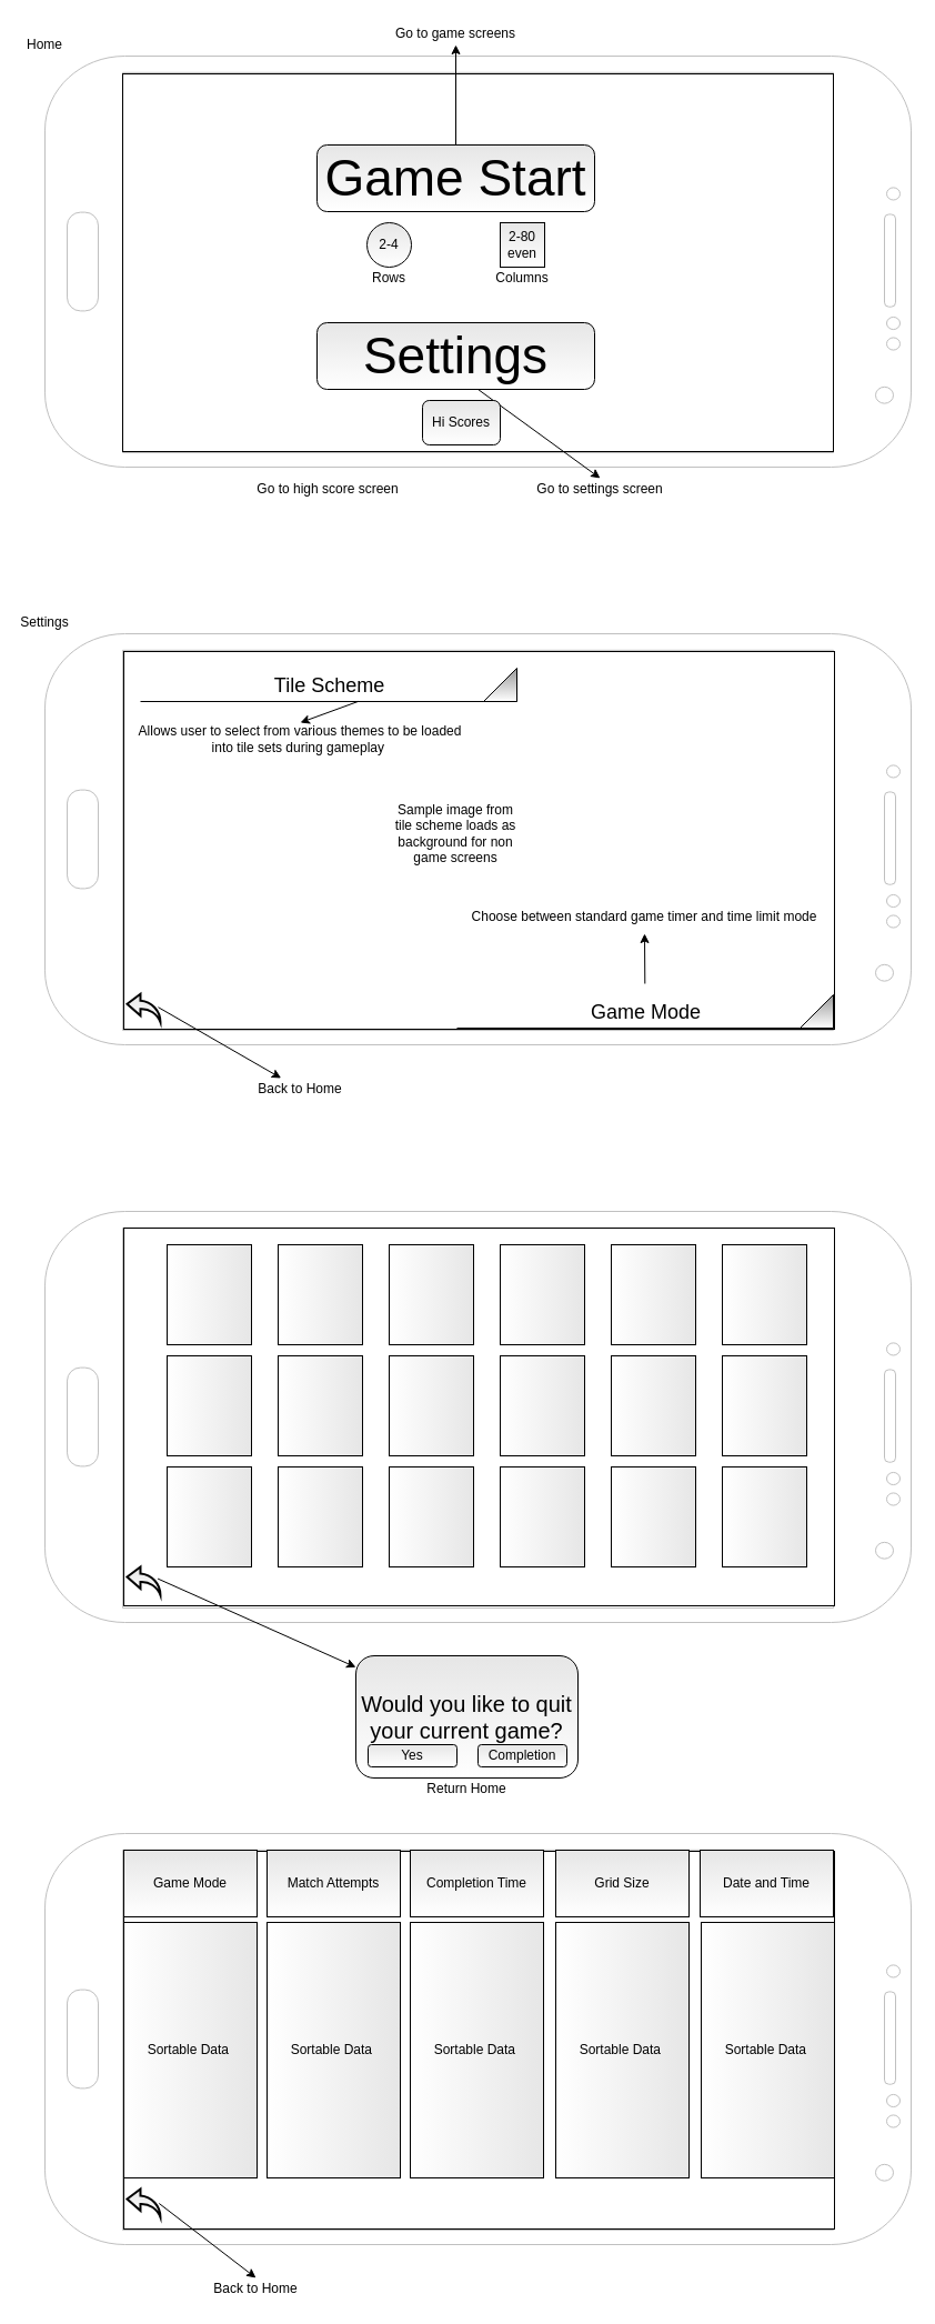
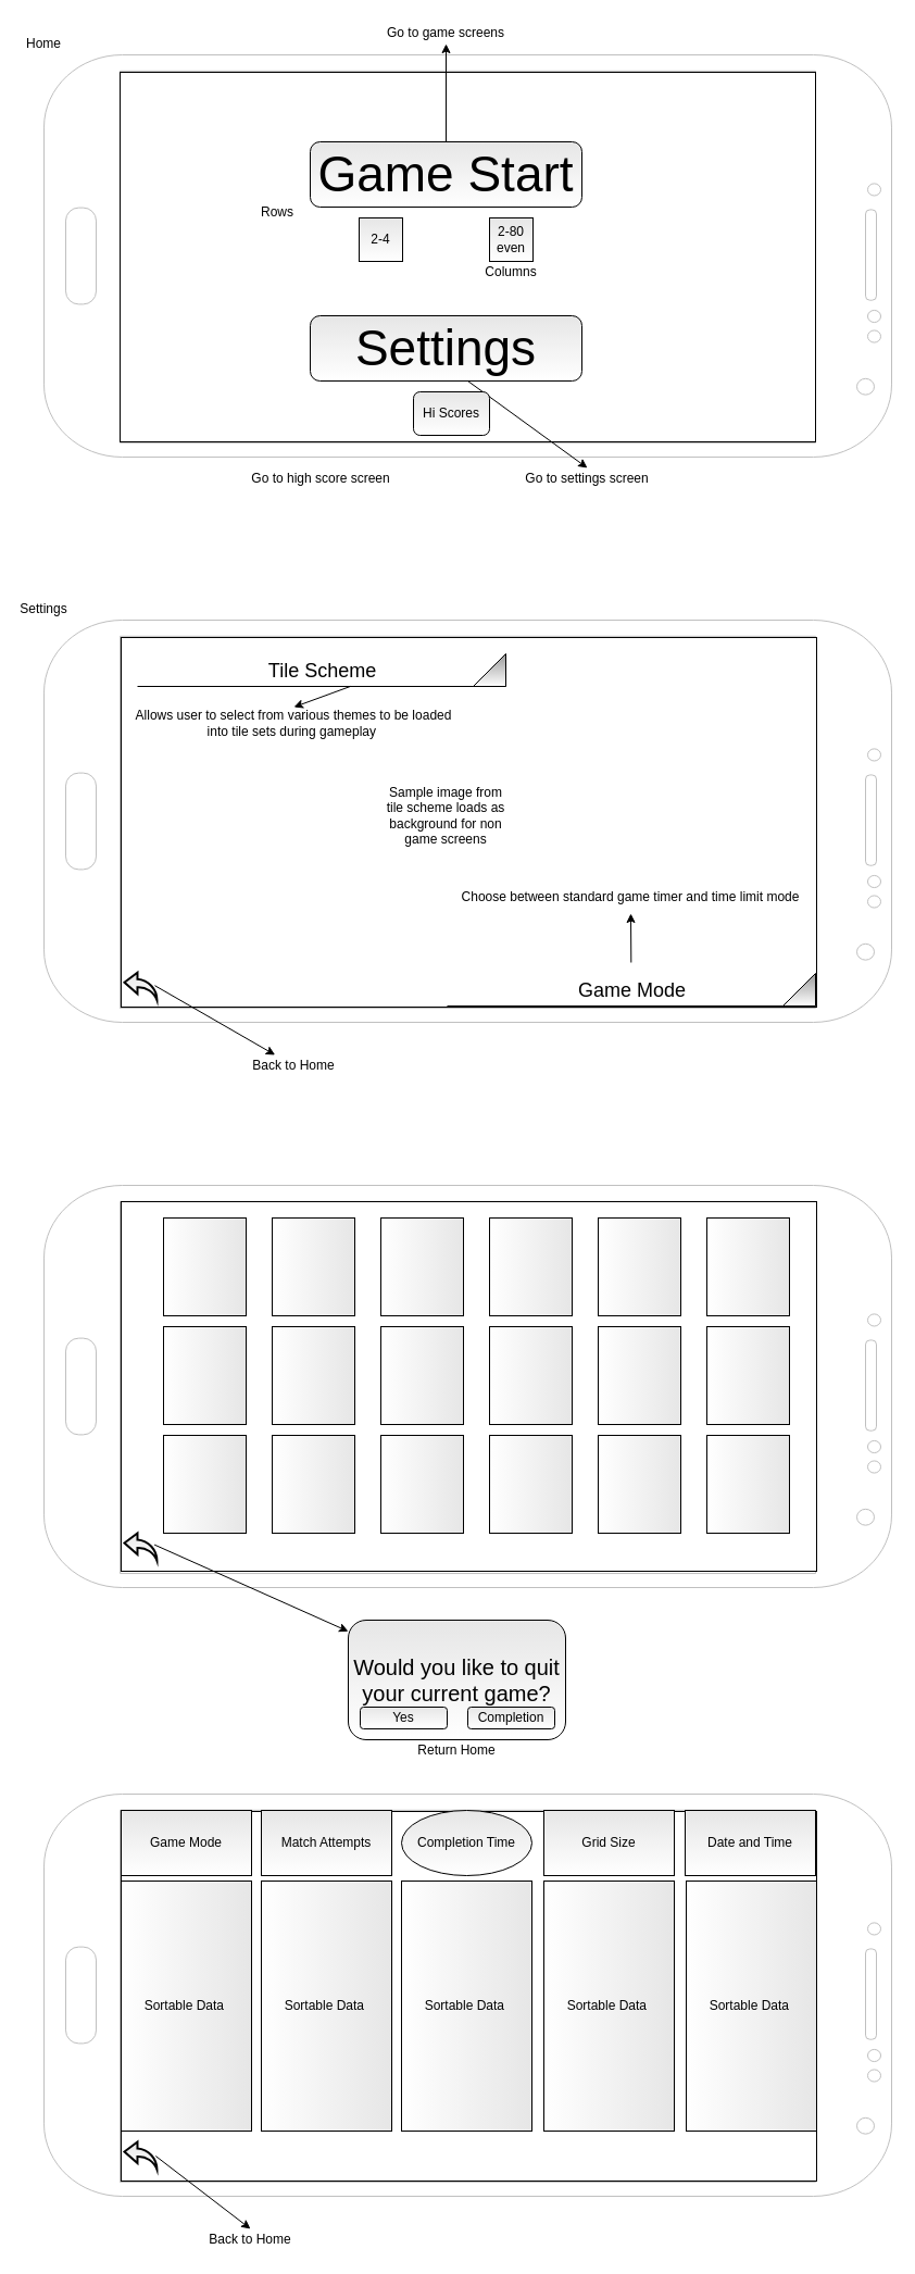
- <mxCell id="23" value="2-4" style="ellipse;whiteSpace=wrap;html=1;aspect=fixed;shadow=0;sketch=0;fontColor=#000000;strokeColor=#000000;fillColor=#E6E6E6;gradientColor=#ffffff;" parent="1" vertex="1"><mxGeometry x="330" y="200" width="40" height="40" as="geometry" /></mxCell>
+ <mxCell id="23" value="2-4" style="whiteSpace=wrap;html=1;aspect=fixed;shadow=0;sketch=0;fontColor=#000000;strokeColor=#000000;fillColor=#E6E6E6;gradientColor=#ffffff;" parent="1" vertex="1"><mxGeometry x="330" y="200" width="40" height="40" as="geometry" /></mxCell>
- <mxCell id="25" value="Rows" style="text;html=1;strokeColor=none;fillColor=none;align=center;verticalAlign=middle;whiteSpace=wrap;rounded=0;shadow=0;sketch=0;fontColor=#000000;" parent="1" vertex="1"><mxGeometry x="330" y="240" width="40" height="20" as="geometry" /></mxCell>
+ <mxCell id="25" value="Rows" style="text;html=1;strokeColor=none;fillColor=none;align=center;verticalAlign=middle;whiteSpace=wrap;rounded=0;shadow=0;sketch=0;fontColor=#000000;" parent="1" vertex="1"><mxGeometry x="235" y="185" width="40" height="20" as="geometry" /></mxCell>
- <mxCell id="60" value="Completion Time" style="rounded=0;whiteSpace=wrap;html=1;shadow=0;sketch=0;fontColor=#000000;strokeColor=#000000;fillColor=#E6E6E6;gradientColor=#ffffff;" parent="1" vertex="1"><mxGeometry x="369" y="1665" width="120" height="60" as="geometry" /></mxCell>
+ <mxCell id="60" value="Completion Time" style="ellipse;whiteSpace=wrap;html=1;shadow=0;sketch=0;fontColor=#000000;strokeColor=#000000;fillColor=#E6E6E6;gradientColor=#ffffff;" parent="1" vertex="1"><mxGeometry x="369" y="1665" width="120" height="60" as="geometry" /></mxCell>
